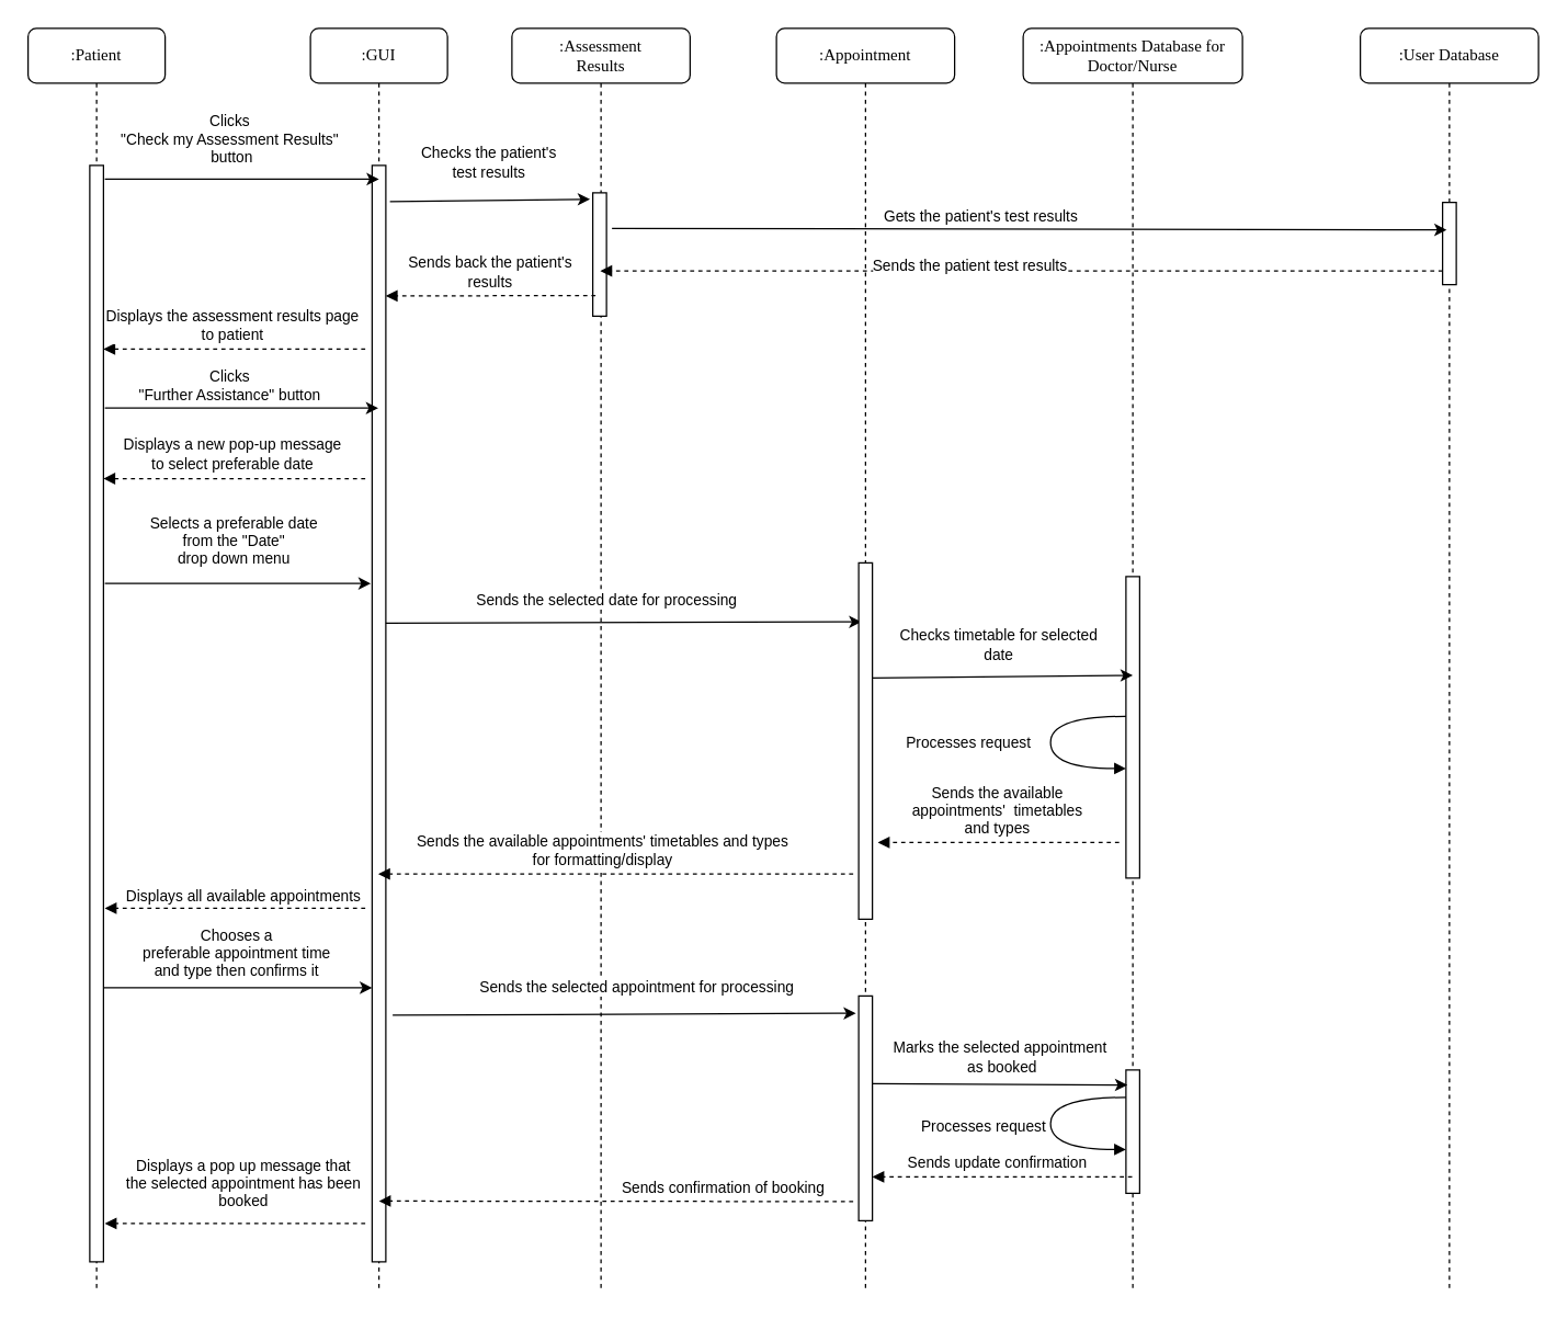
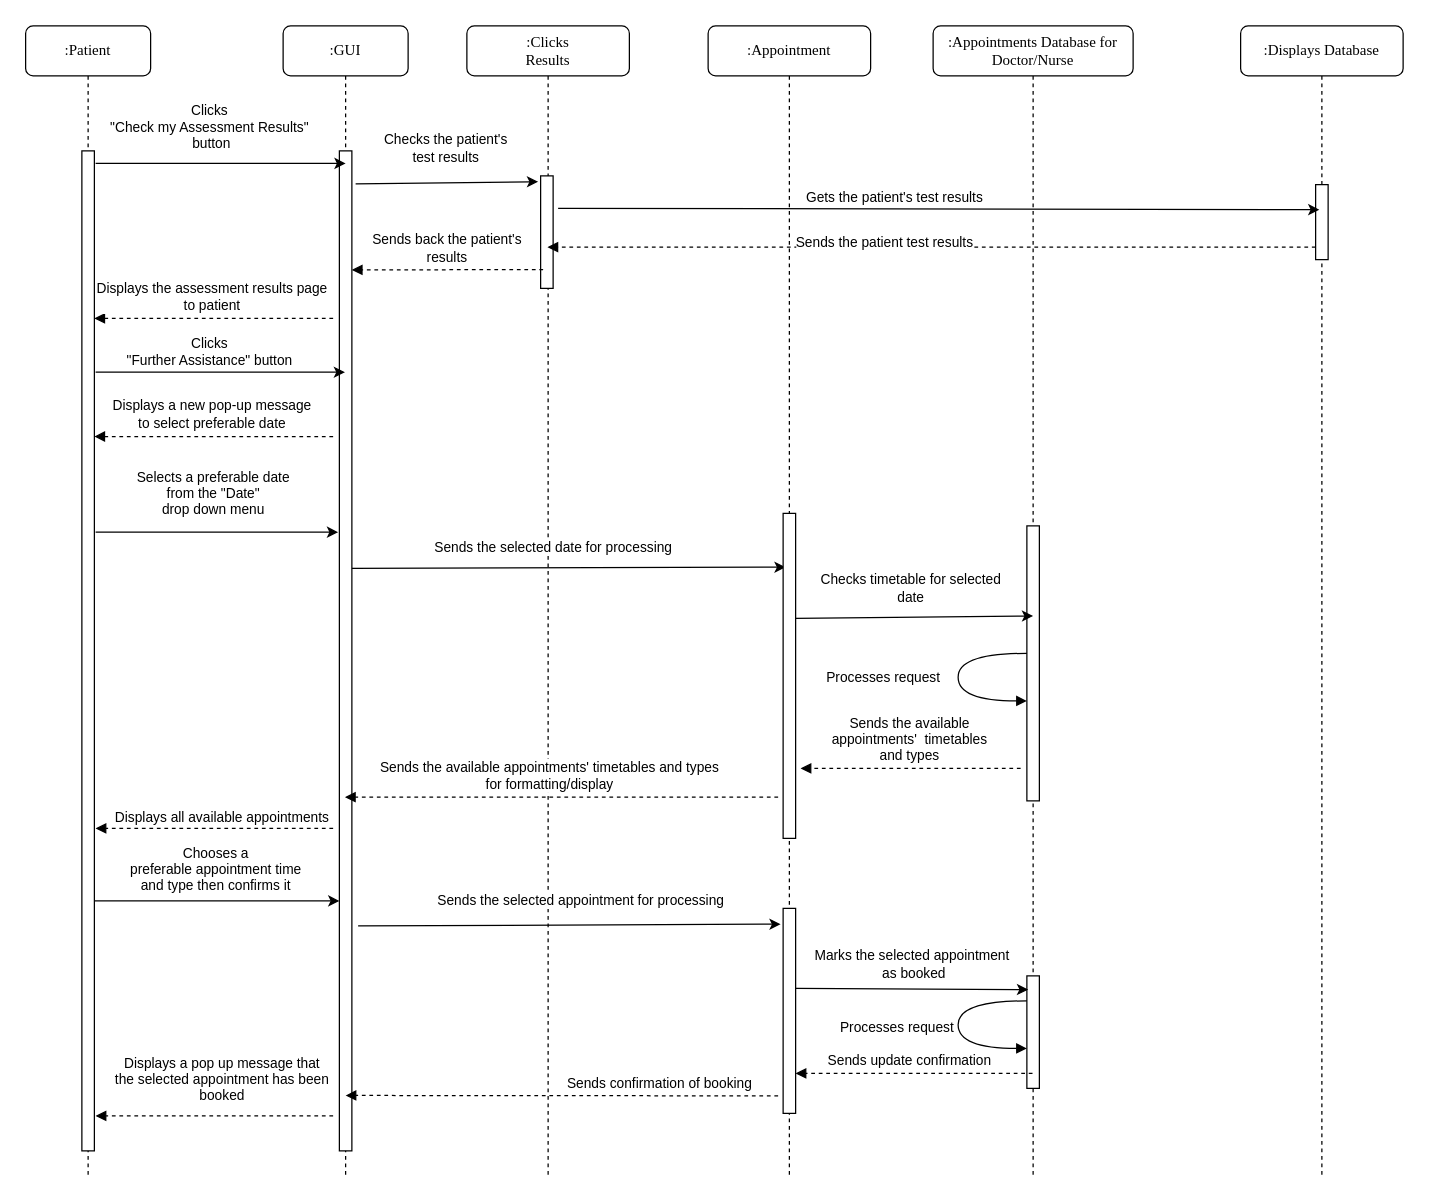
- <mxCell id="17" value=":Assessment &lt;br&gt;Results" style="shape=umlLifeline;perimeter=lifelinePerimeter;whiteSpace=wrap;html=1;container=1;collapsible=0;recursiveResize=0;outlineConnect=0;rounded=1;shadow=0;comic=0;labelBackgroundColor=none;strokeWidth=1;fontFamily=Verdana;fontSize=12;align=center;" parent="1" vertex="1"><mxGeometry x="373" y="20" width="130" height="920" as="geometry" /></mxCell>
+ <mxCell id="17" value=":Clicks &lt;br&gt;Results" style="shape=umlLifeline;perimeter=lifelinePerimeter;whiteSpace=wrap;html=1;container=1;collapsible=0;recursiveResize=0;outlineConnect=0;rounded=1;shadow=0;comic=0;labelBackgroundColor=none;strokeWidth=1;fontFamily=Verdana;fontSize=12;align=center;" parent="1" vertex="1"><mxGeometry x="373" y="20" width="130" height="920" as="geometry" /></mxCell>
- <mxCell id="38" value=":User Database" style="shape=umlLifeline;perimeter=lifelinePerimeter;whiteSpace=wrap;html=1;container=1;collapsible=0;recursiveResize=0;outlineConnect=0;rounded=1;shadow=0;comic=0;labelBackgroundColor=none;strokeWidth=1;fontFamily=Verdana;fontSize=12;align=center;" parent="1" vertex="1"><mxGeometry x="992" y="20" width="130" height="920" as="geometry" /></mxCell>
+ <mxCell id="38" value=":Displays Database" style="shape=umlLifeline;perimeter=lifelinePerimeter;whiteSpace=wrap;html=1;container=1;collapsible=0;recursiveResize=0;outlineConnect=0;rounded=1;shadow=0;comic=0;labelBackgroundColor=none;strokeWidth=1;fontFamily=Verdana;fontSize=12;align=center;" parent="1" vertex="1"><mxGeometry x="992" y="20" width="130" height="920" as="geometry" /></mxCell>
